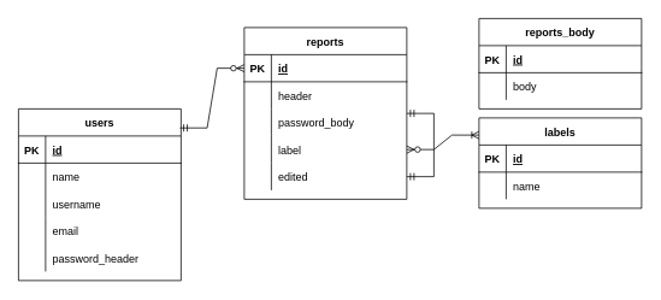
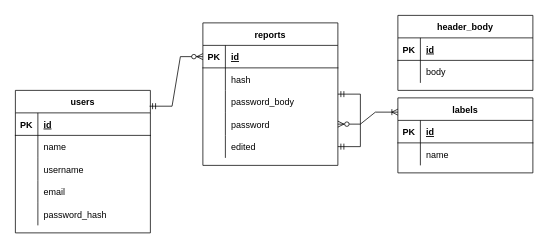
- <mxCell id="34" value="reports_body" style="shape=table;startSize=30;container=1;collapsible=1;childLayout=tableLayout;fixedRows=1;rowLines=0;fontStyle=1;align=center;resizeLast=1;" vertex="1" parent="1"><mxGeometry x="530" y="20" width="180" height="100" as="geometry" /></mxCell>
+ <mxCell id="34" value="header_body" style="shape=table;startSize=30;container=1;collapsible=1;childLayout=tableLayout;fixedRows=1;rowLines=0;fontStyle=1;align=center;resizeLast=1;" vertex="1" parent="1"><mxGeometry x="530" y="20" width="180" height="100" as="geometry" /></mxCell>
- <mxCell id="24" value="header" style="shape=partialRectangle;connectable=0;fillColor=none;top=0;left=0;bottom=0;right=0;align=left;spacingLeft=6;overflow=hidden;" vertex="1" parent="22"><mxGeometry x="30" width="150" height="30" as="geometry"><mxRectangle width="150" height="30" as="alternateBounds" /></mxGeometry></mxCell>
+ <mxCell id="24" value="hash" style="shape=partialRectangle;connectable=0;fillColor=none;top=0;left=0;bottom=0;right=0;align=left;spacingLeft=6;overflow=hidden;" vertex="1" parent="22"><mxGeometry x="30" width="150" height="30" as="geometry"><mxRectangle width="150" height="30" as="alternateBounds" /></mxGeometry></mxCell>
- <mxCell id="30" value="label" style="shape=partialRectangle;connectable=0;fillColor=none;top=0;left=0;bottom=0;right=0;align=left;spacingLeft=6;overflow=hidden;" vertex="1" parent="28"><mxGeometry x="30" width="150" height="30" as="geometry"><mxRectangle width="150" height="30" as="alternateBounds" /></mxGeometry></mxCell>
+ <mxCell id="30" value="password" style="shape=partialRectangle;connectable=0;fillColor=none;top=0;left=0;bottom=0;right=0;align=left;spacingLeft=6;overflow=hidden;" vertex="1" parent="28"><mxGeometry x="30" width="150" height="30" as="geometry"><mxRectangle width="150" height="30" as="alternateBounds" /></mxGeometry></mxCell>
- <mxCell id="17" value="password_header" style="shape=partialRectangle;connectable=0;fillColor=none;top=0;left=0;bottom=0;right=0;align=left;spacingLeft=6;overflow=hidden;" vertex="1" parent="15"><mxGeometry x="30" width="150" height="30" as="geometry"><mxRectangle width="150" height="30" as="alternateBounds" /></mxGeometry></mxCell>
+ <mxCell id="17" value="password_hash" style="shape=partialRectangle;connectable=0;fillColor=none;top=0;left=0;bottom=0;right=0;align=left;spacingLeft=6;overflow=hidden;" vertex="1" parent="15"><mxGeometry x="30" width="150" height="30" as="geometry"><mxRectangle width="150" height="30" as="alternateBounds" /></mxGeometry></mxCell>
